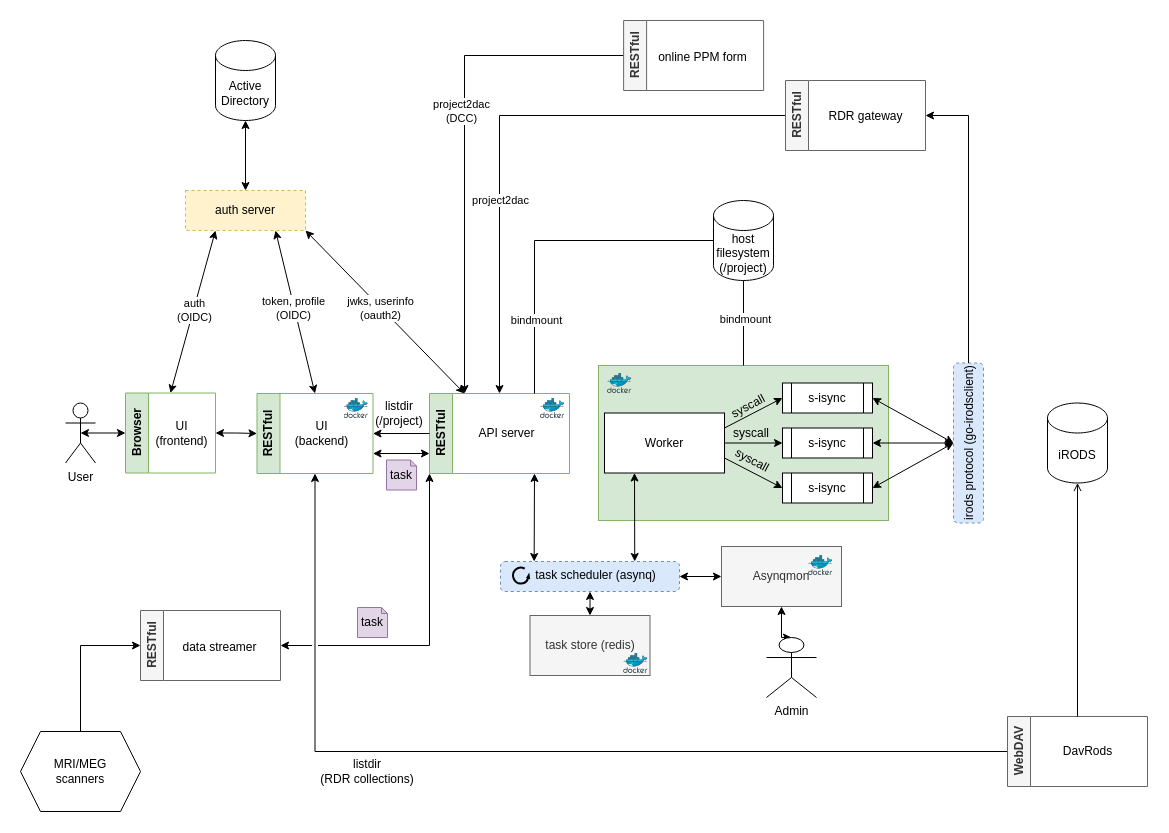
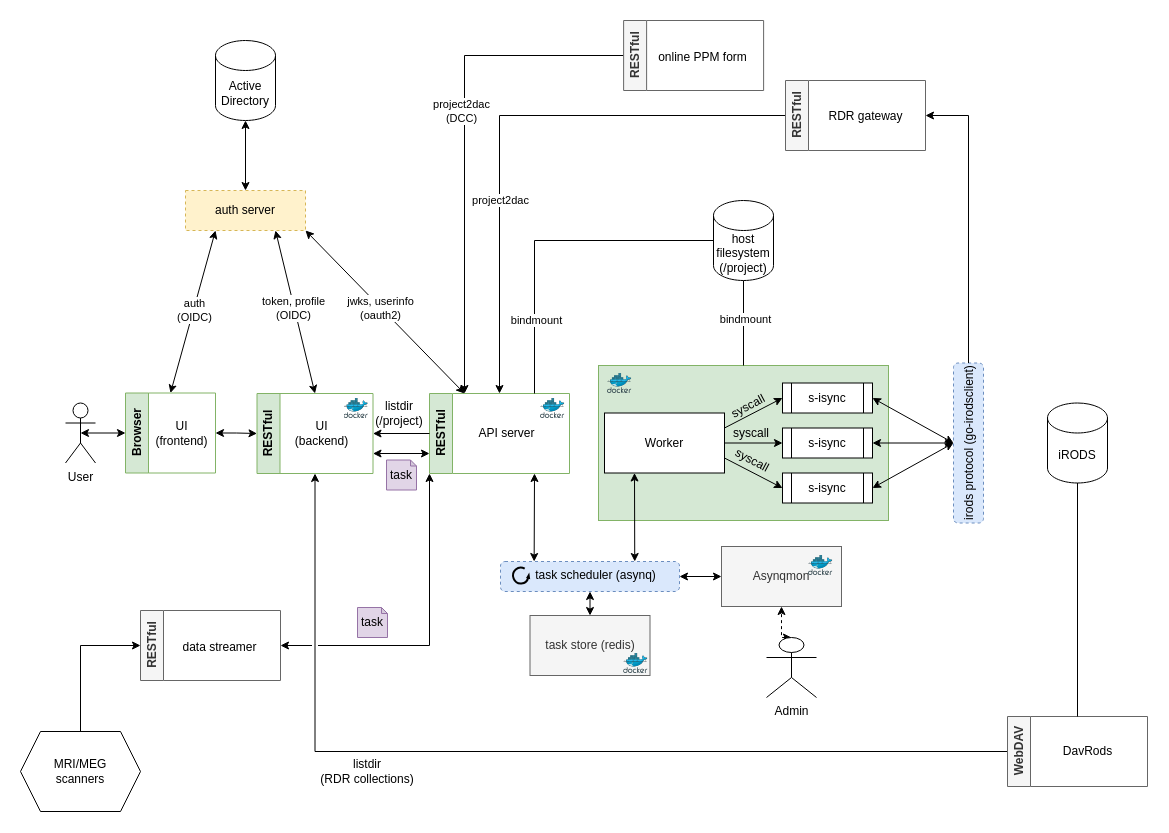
- <mxCell id="60" value="" style="endArrow=open;html=1;rounded=0;entryX=0.5;entryY=1;entryDx=0;entryDy=0;entryPerimeter=0;exitX=0.5;exitY=0;exitDx=0;exitDy=0;" parent="1" source="58" target="21" edge="1"><mxGeometry width="50" height="50" relative="1" as="geometry"><mxPoint x="795" y="580" as="sourcePoint" /><mxPoint x="845" y="530" as="targetPoint" /></mxGeometry></mxCell>
+ <mxCell id="60" value="" style="endArrow=none;html=1;rounded=0;entryX=0.5;entryY=1;entryDx=0;entryDy=0;entryPerimeter=0;exitX=0.5;exitY=0;exitDx=0;exitDy=0;" parent="1" source="58" target="21" edge="1"><mxGeometry width="50" height="50" relative="1" as="geometry"><mxPoint x="795" y="580" as="sourcePoint" /><mxPoint x="845" y="530" as="targetPoint" /></mxGeometry></mxCell>
- <mxCell id="71" style="edgeStyle=orthogonalEdgeStyle;rounded=0;orthogonalLoop=1;jettySize=auto;html=1;exitX=0.5;exitY=0;exitDx=0;exitDy=0;exitPerimeter=0;entryX=0.5;entryY=1;entryDx=0;entryDy=0;startArrow=classic;startFill=1;" parent="1" source="72" target="69" edge="1"><mxGeometry relative="1" as="geometry"><Array as="points" /></mxGeometry></mxCell>
+ <mxCell id="71" style="edgeStyle=orthogonalEdgeStyle;rounded=0;orthogonalLoop=1;jettySize=auto;html=1;exitX=0.5;exitY=0;exitDx=0;exitDy=0;exitPerimeter=0;entryX=0.5;entryY=1;entryDx=0;entryDy=0;startArrow=classic;startFill=1;dashed=1;" parent="1" source="72" target="69" edge="1"><mxGeometry relative="1" as="geometry"><Array as="points" /></mxGeometry></mxCell>
